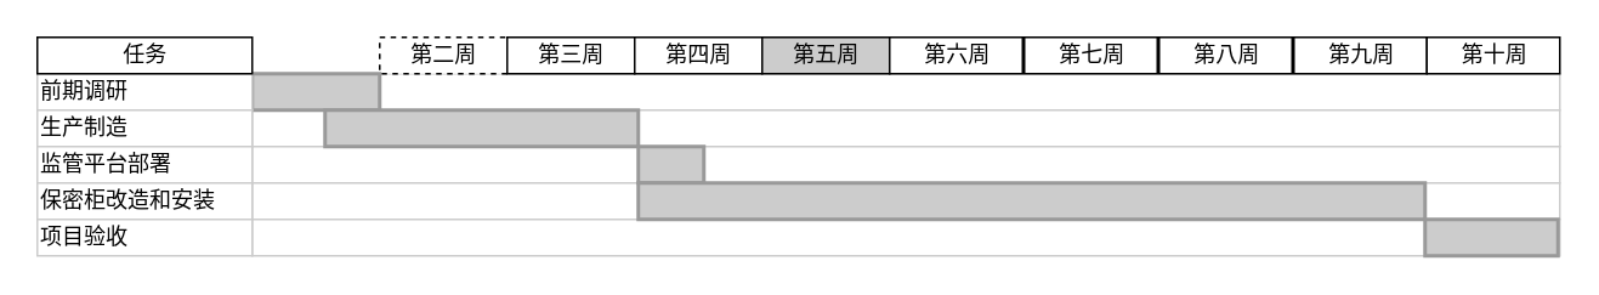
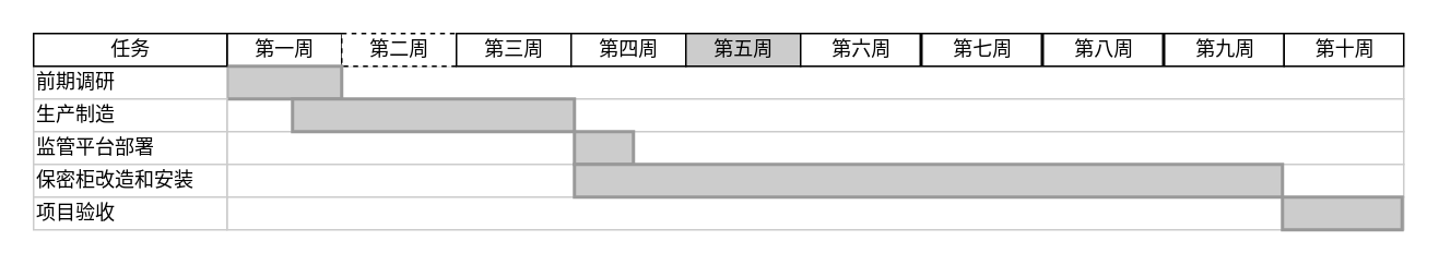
+ <mxCell id="3" value="第一周" style="strokeWidth=1;fontStyle=0;html=1;" vertex="1" parent="1"><mxGeometry x="138" y="20" width="70" height="20" as="geometry" /></mxCell>
